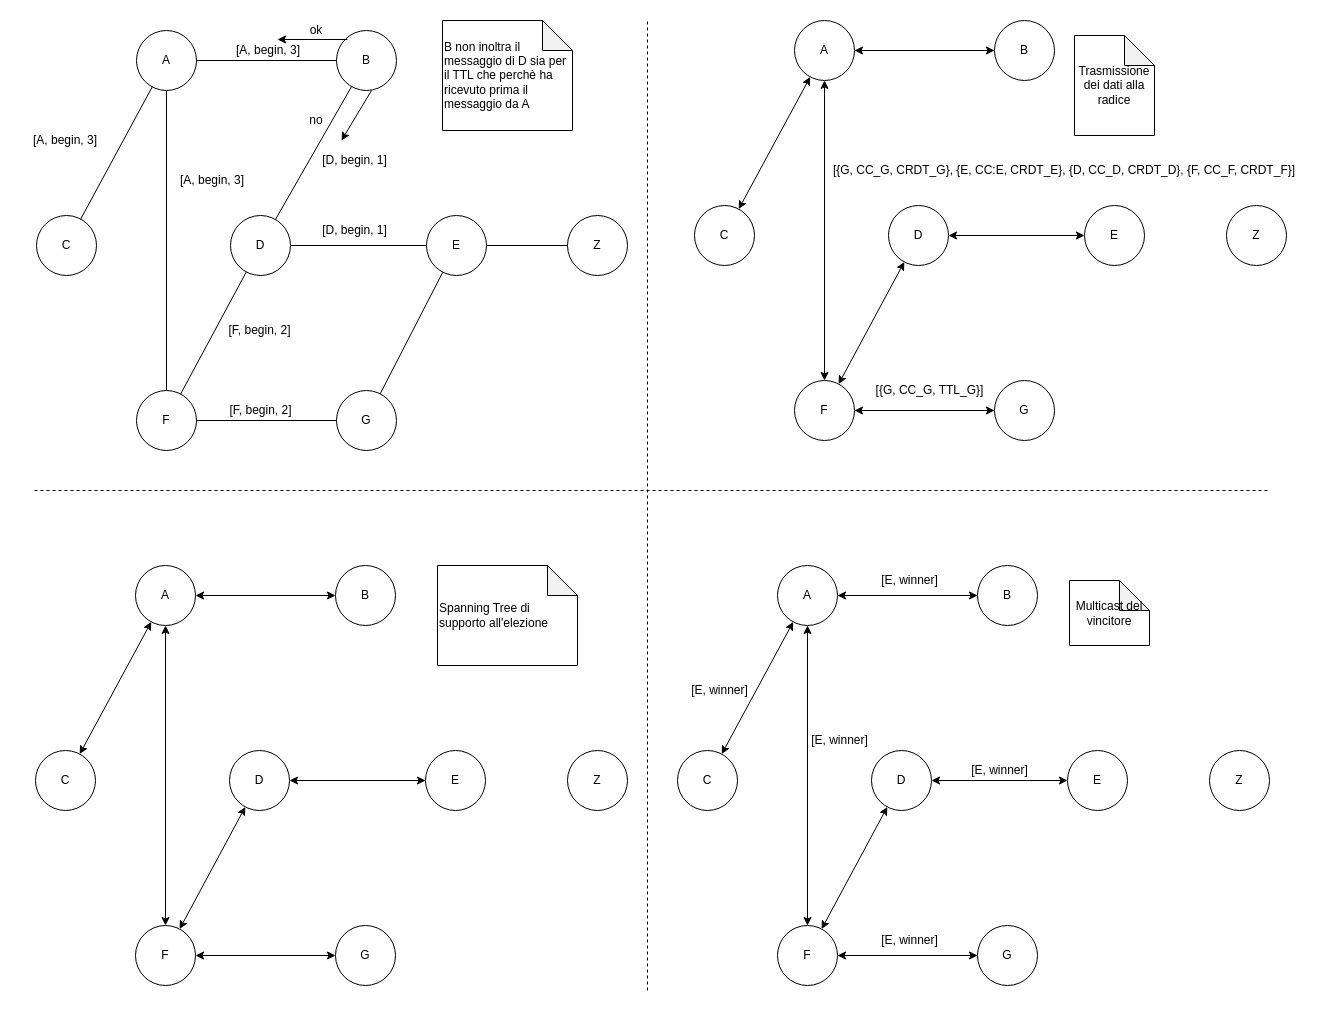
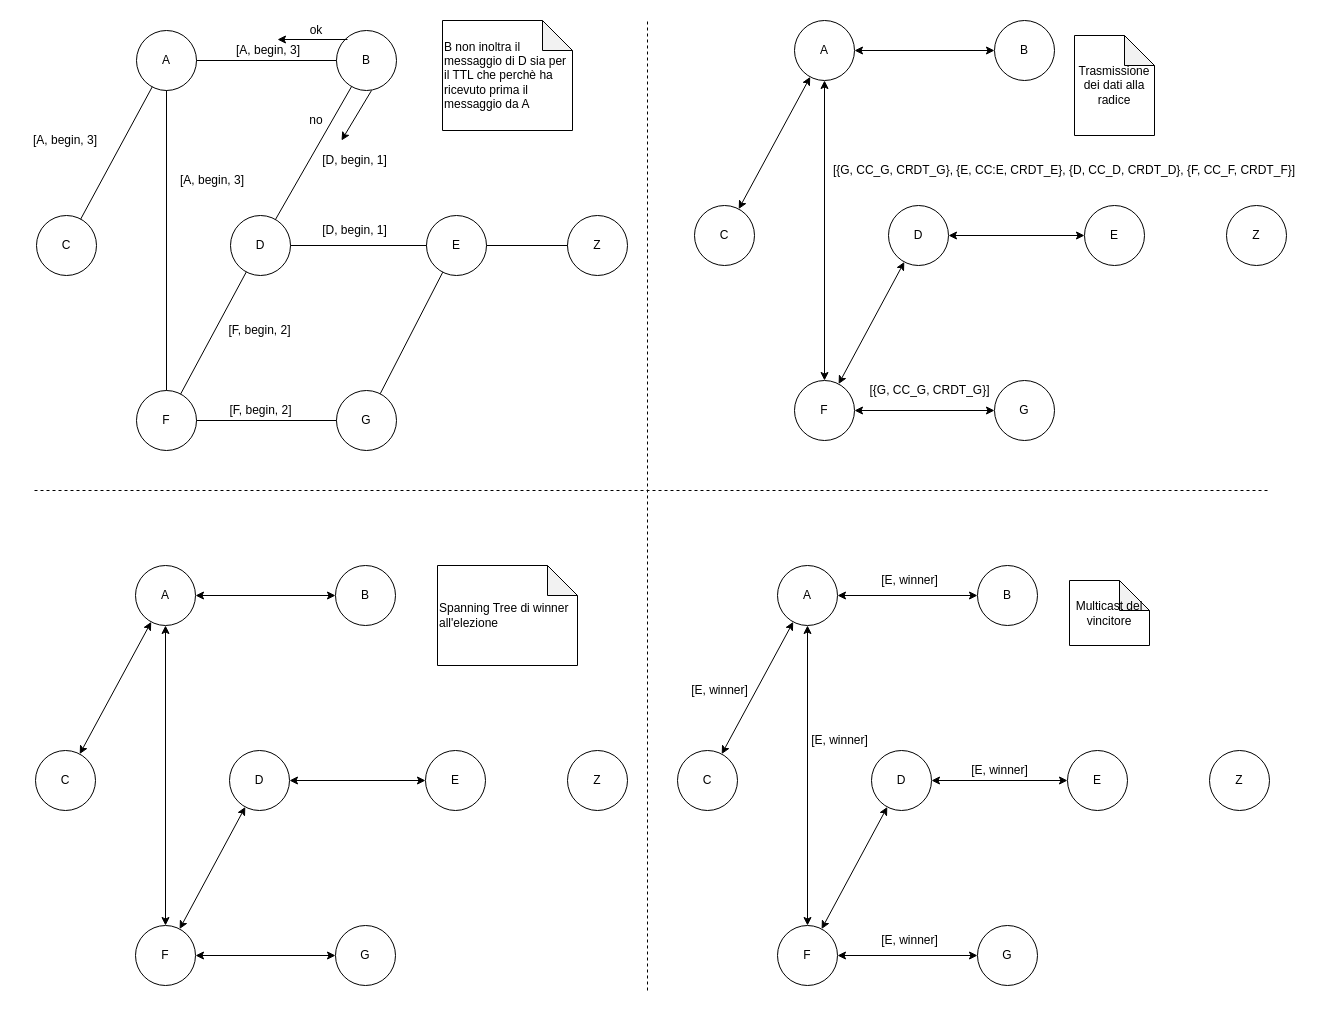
- <mxCell id="56" value="[{G, CC_G, TTL_G}]" style="text;html=1;strokeColor=none;fillColor=none;align=center;verticalAlign=middle;whiteSpace=wrap;rounded=0;" vertex="1" parent="1"><mxGeometry x="849" y="380" width="161" height="20" as="geometry" /></mxCell>
+ <mxCell id="56" value="[{G, CC_G, CRDT_G}]" style="text;html=1;strokeColor=none;fillColor=none;align=center;verticalAlign=middle;whiteSpace=wrap;rounded=0;" vertex="1" parent="1"><mxGeometry x="849" y="380" width="161" height="20" as="geometry" /></mxCell>
- <mxCell id="35" value="Spanning Tree di supporto all'elezione" style="shape=note;whiteSpace=wrap;html=1;backgroundOutline=1;darkOpacity=0.05;align=left;" vertex="1" parent="1"><mxGeometry x="437" y="565" width="140" height="100" as="geometry" /></mxCell>
+ <mxCell id="35" value="Spanning Tree di winner all'elezione" style="shape=note;whiteSpace=wrap;html=1;backgroundOutline=1;darkOpacity=0.05;align=left;" vertex="1" parent="1"><mxGeometry x="437" y="565" width="140" height="100" as="geometry" /></mxCell>
